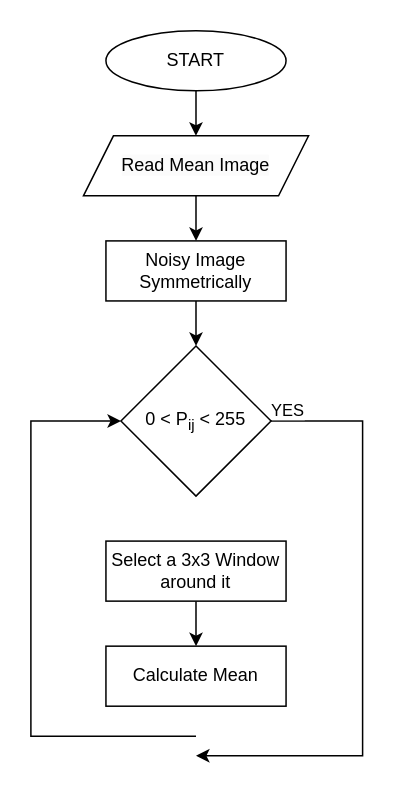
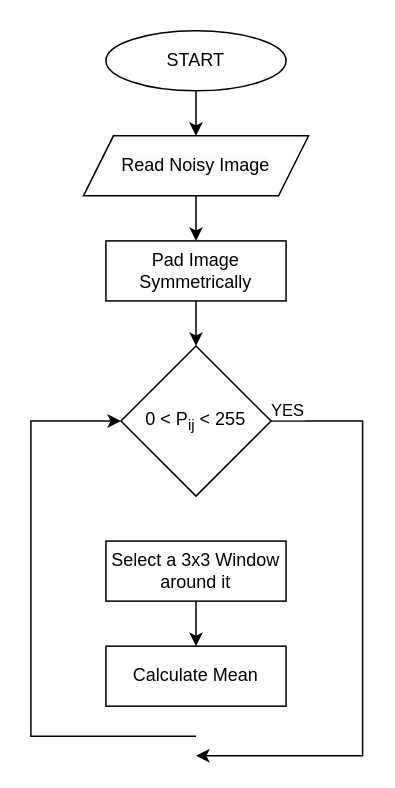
- <mxCell id="5" value="&lt;span style=&quot;color: rgb(0, 0, 0); font-family: Helvetica; font-size: 12px; font-style: normal; font-variant-ligatures: normal; font-variant-caps: normal; font-weight: 400; letter-spacing: normal; orphans: 2; text-align: center; text-indent: 0px; text-transform: none; widows: 2; word-spacing: 0px; -webkit-text-stroke-width: 0px; background-color: rgb(251, 251, 251); text-decoration-thickness: initial; text-decoration-style: initial; text-decoration-color: initial; float: none; display: inline !important;&quot;&gt;Read Mean Image&lt;/span&gt;" style="shape=parallelogram;perimeter=parallelogramPerimeter;whiteSpace=wrap;html=1;fixedSize=1;" vertex="1" parent="1"><mxGeometry x="55" y="90" width="150" height="40" as="geometry" /></mxCell>
+ <mxCell id="5" value="&lt;span style=&quot;color: rgb(0, 0, 0); font-family: Helvetica; font-size: 12px; font-style: normal; font-variant-ligatures: normal; font-variant-caps: normal; font-weight: 400; letter-spacing: normal; orphans: 2; text-align: center; text-indent: 0px; text-transform: none; widows: 2; word-spacing: 0px; -webkit-text-stroke-width: 0px; background-color: rgb(251, 251, 251); text-decoration-thickness: initial; text-decoration-style: initial; text-decoration-color: initial; float: none; display: inline !important;&quot;&gt;Read Noisy Image&lt;/span&gt;" style="shape=parallelogram;perimeter=parallelogramPerimeter;whiteSpace=wrap;html=1;fixedSize=1;" vertex="1" parent="1"><mxGeometry x="55" y="90" width="150" height="40" as="geometry" /></mxCell>
- <mxCell id="7" value="Noisy Image Symmetrically" style="whiteSpace=wrap;html=1;" vertex="1" parent="1"><mxGeometry x="70" y="160" width="120" height="40" as="geometry" /></mxCell>
+ <mxCell id="7" value="Pad Image Symmetrically" style="whiteSpace=wrap;html=1;" vertex="1" parent="1"><mxGeometry x="70" y="160" width="120" height="40" as="geometry" /></mxCell>
